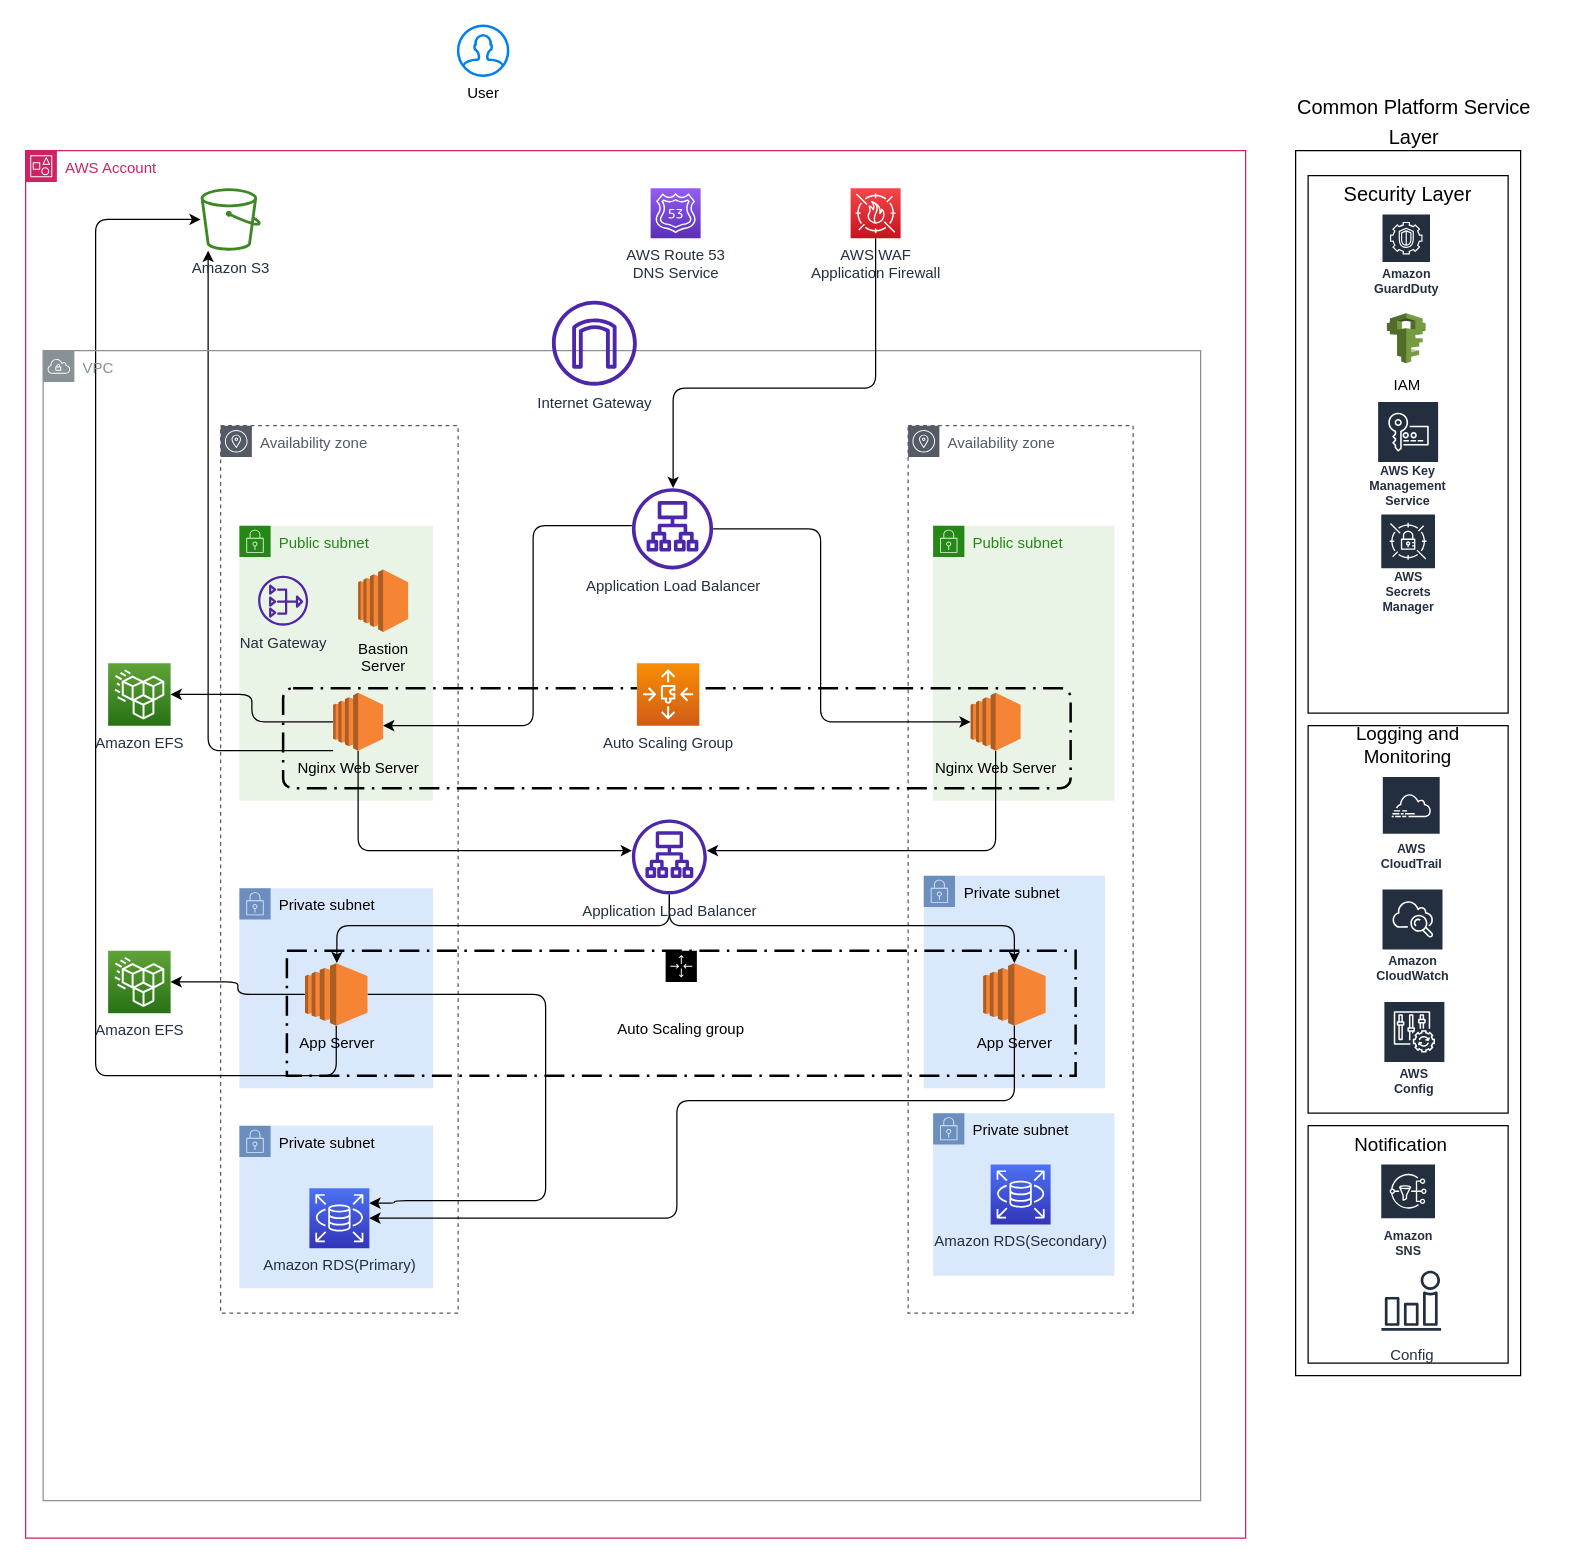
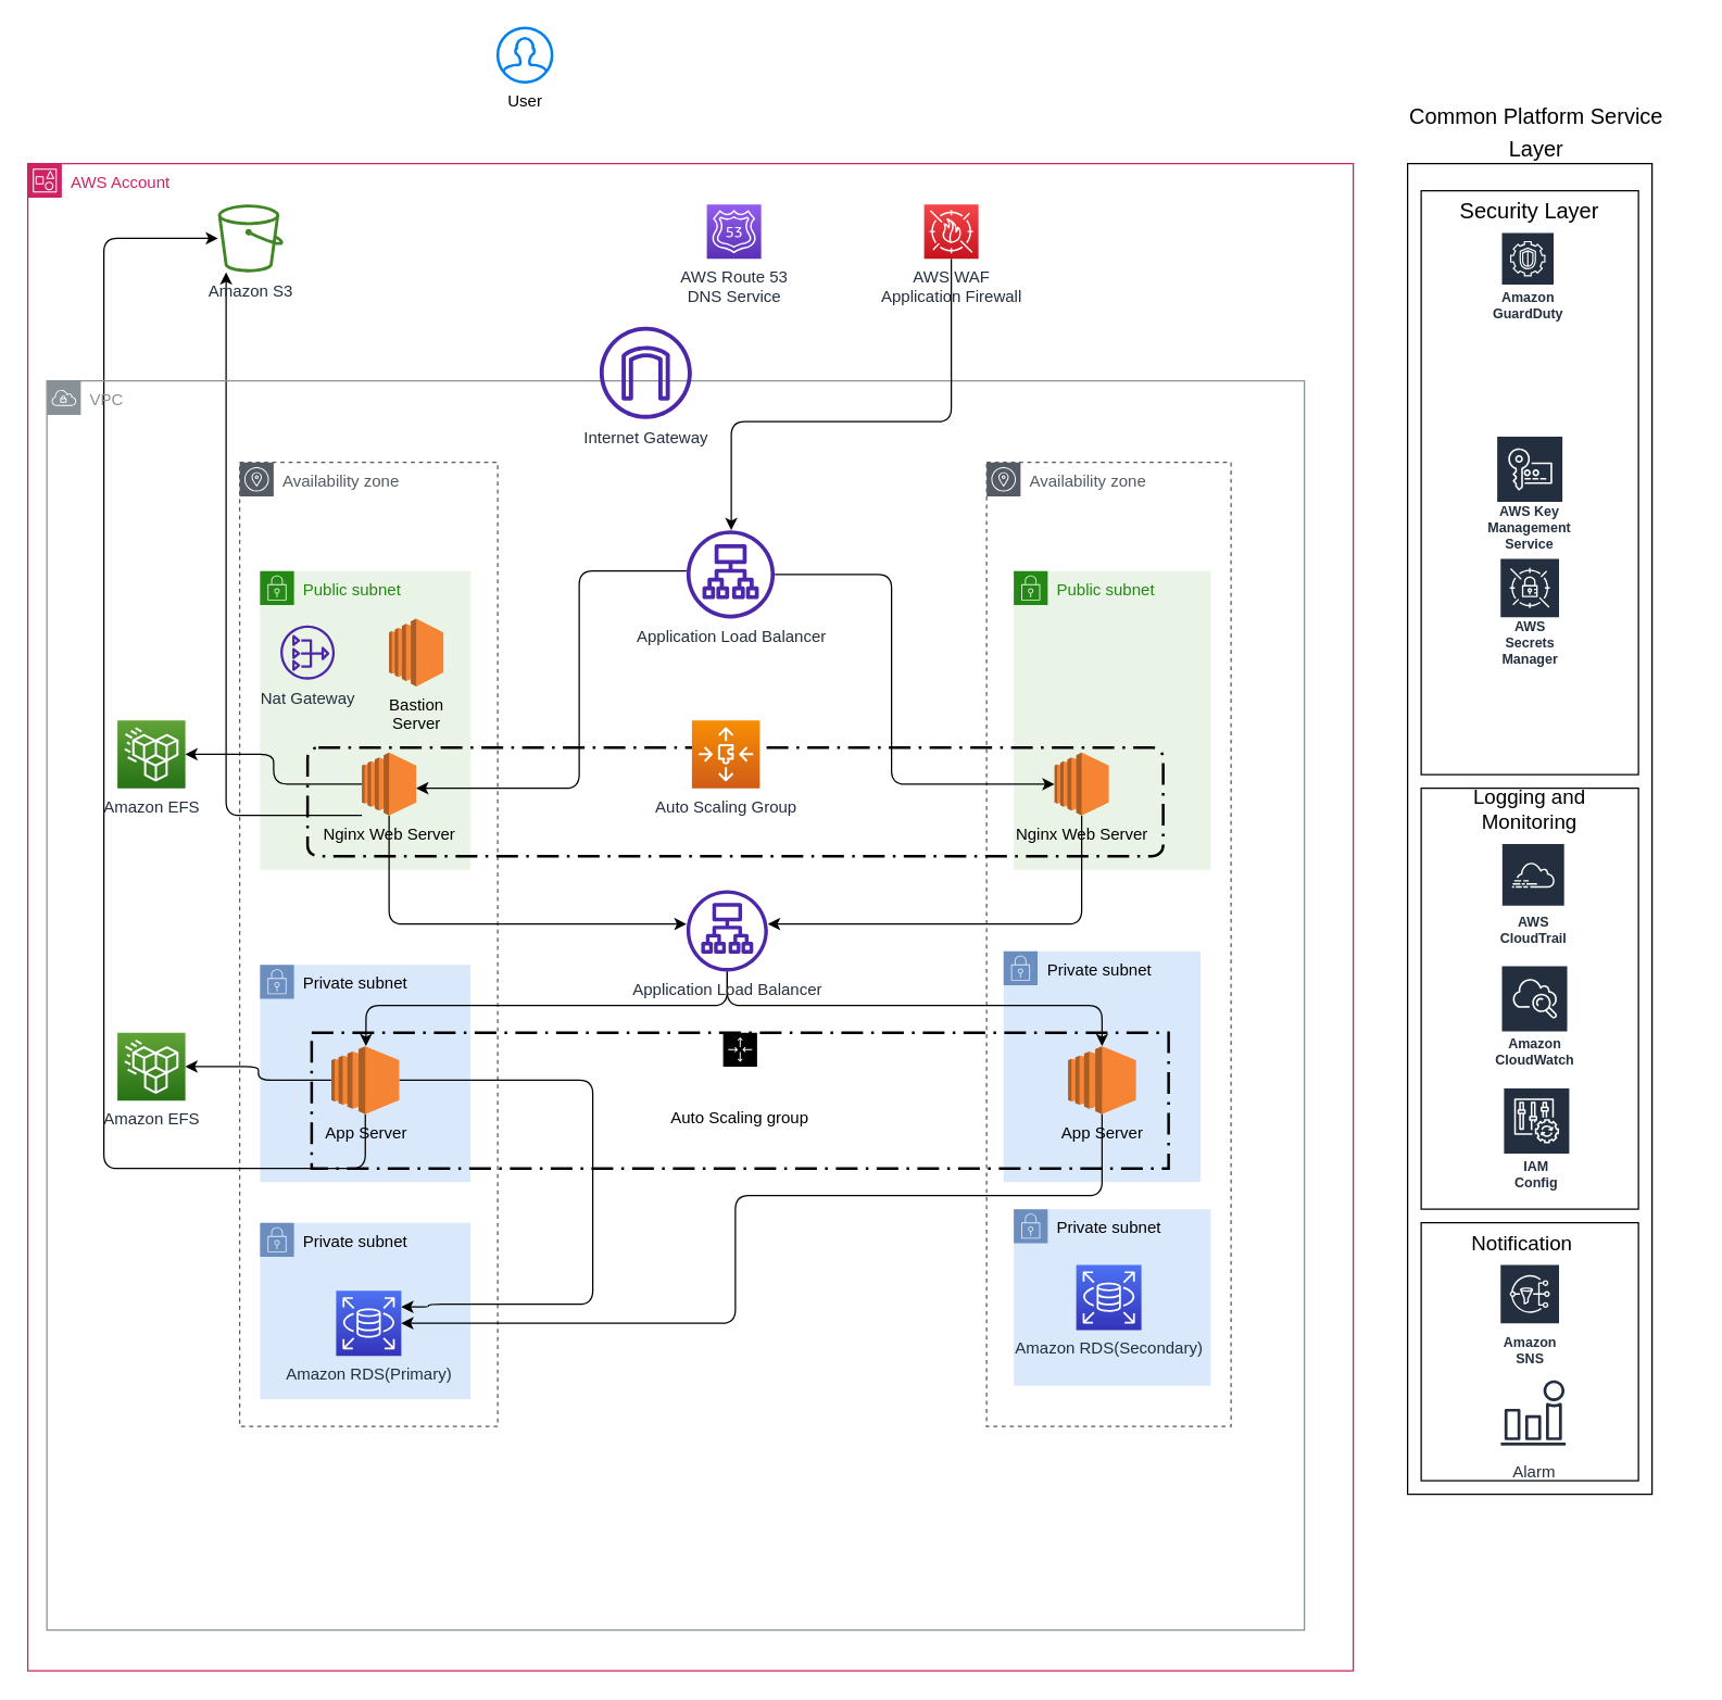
- <mxCell id="37" value="&lt;font style=&quot;font-size: 12px;&quot;&gt;IAM&lt;/font&gt;" style="outlineConnect=0;dashed=0;verticalLabelPosition=bottom;verticalAlign=top;align=center;html=1;shape=mxgraph.aws3.iam;fillColor=#759C3E;gradientColor=none;rounded=0;glass=0;sketch=0;hachureGap=4;jiggle=2;curveFitting=1;fontFamily=Helvetica;fontSize=16;" vertex="1" parent="1"><mxGeometry x="1109" y="250" width="31" height="40" as="geometry" /></mxCell>
- <mxCell id="44" value="AWS Config" style="sketch=0;outlineConnect=0;fontColor=#232F3E;gradientColor=none;strokeColor=#ffffff;fillColor=#232F3E;dashed=0;verticalLabelPosition=middle;verticalAlign=bottom;align=center;html=1;whiteSpace=wrap;fontSize=10;fontStyle=1;spacing=3;shape=mxgraph.aws4.productIcon;prIcon=mxgraph.aws4.config;rounded=0;glass=0;hachureGap=4;jiggle=2;curveFitting=1;fontFamily=Helvetica;" vertex="1" parent="1"><mxGeometry x="1106" y="800" width="50" height="80" as="geometry" /></mxCell>
+ <mxCell id="44" value="IAM Config" style="sketch=0;outlineConnect=0;fontColor=#232F3E;gradientColor=none;strokeColor=#ffffff;fillColor=#232F3E;dashed=0;verticalLabelPosition=middle;verticalAlign=bottom;align=center;html=1;whiteSpace=wrap;fontSize=10;fontStyle=1;spacing=3;shape=mxgraph.aws4.productIcon;prIcon=mxgraph.aws4.config;rounded=0;glass=0;hachureGap=4;jiggle=2;curveFitting=1;fontFamily=Helvetica;" vertex="1" parent="1"><mxGeometry x="1106" y="800" width="50" height="80" as="geometry" /></mxCell>
- <mxCell id="48" value="Config" style="sketch=0;outlineConnect=0;fontColor=#232F3E;gradientColor=none;strokeColor=#232F3E;fillColor=#ffffff;dashed=0;verticalLabelPosition=bottom;verticalAlign=top;align=center;html=1;fontSize=12;fontStyle=0;aspect=fixed;shape=mxgraph.aws4.resourceIcon;resIcon=mxgraph.aws4.alarm;rounded=0;glass=0;hachureGap=4;jiggle=2;curveFitting=1;fontFamily=Helvetica;" vertex="1" parent="1"><mxGeometry x="1098.5" y="1010" width="60" height="60" as="geometry" /></mxCell>
+ <mxCell id="48" value="Alarm" style="sketch=0;outlineConnect=0;fontColor=#232F3E;gradientColor=none;strokeColor=#232F3E;fillColor=#ffffff;dashed=0;verticalLabelPosition=bottom;verticalAlign=top;align=center;html=1;fontSize=12;fontStyle=0;aspect=fixed;shape=mxgraph.aws4.resourceIcon;resIcon=mxgraph.aws4.alarm;rounded=0;glass=0;hachureGap=4;jiggle=2;curveFitting=1;fontFamily=Helvetica;" vertex="1" parent="1"><mxGeometry x="1098.5" y="1010" width="60" height="60" as="geometry" /></mxCell>
